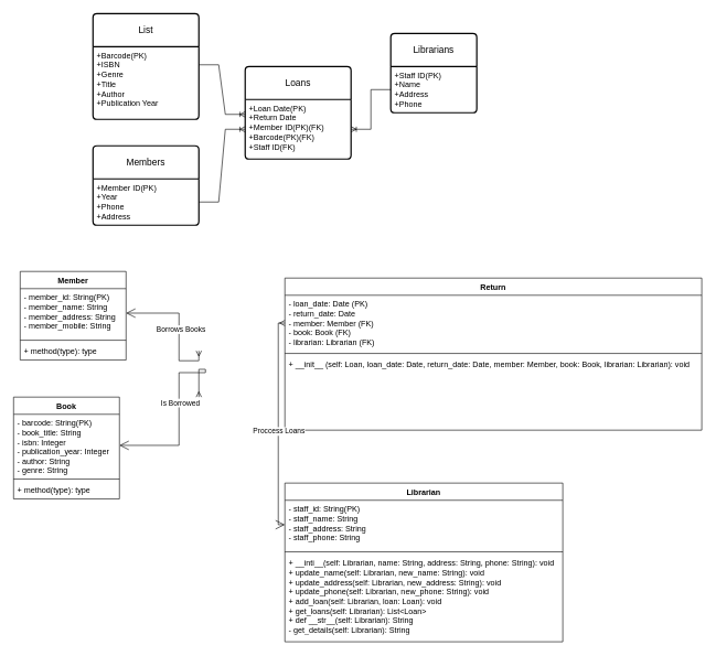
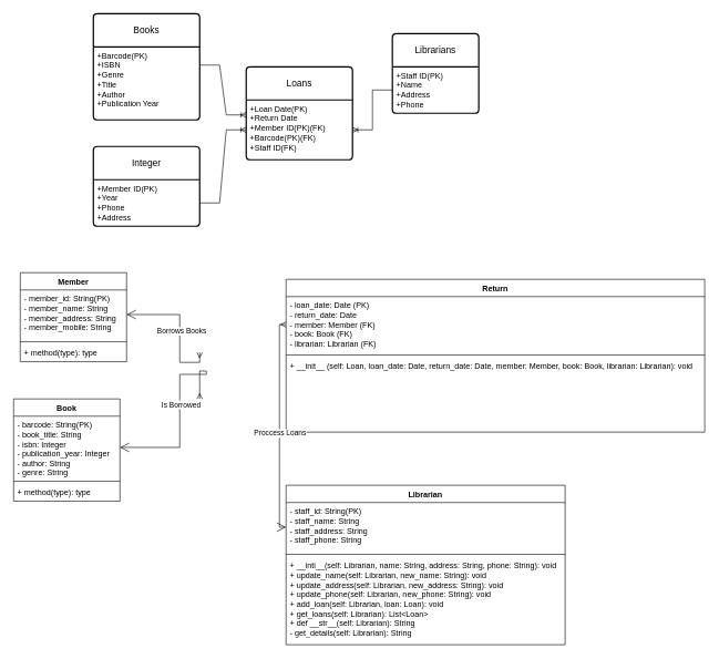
- <mxCell id="8" value="List" style="swimlane;childLayout=stackLayout;horizontal=1;startSize=50;horizontalStack=0;rounded=1;fontSize=14;fontStyle=0;strokeWidth=2;resizeParent=0;resizeLast=1;shadow=0;dashed=0;align=center;arcSize=4;whiteSpace=wrap;html=1;" vertex="1" parent="1"><mxGeometry y="20" width="160" height="160" as="geometry" x="140" /></mxCell>
+ <mxCell id="8" value="Books" style="swimlane;childLayout=stackLayout;horizontal=1;startSize=50;horizontalStack=0;rounded=1;fontSize=14;fontStyle=0;strokeWidth=2;resizeParent=0;resizeLast=1;shadow=0;dashed=0;align=center;arcSize=4;whiteSpace=wrap;html=1;" vertex="1" parent="1"><mxGeometry y="20" width="160" height="160" as="geometry" x="140" /></mxCell>
- <mxCell id="6" value="Members" style="swimlane;childLayout=stackLayout;horizontal=1;startSize=50;horizontalStack=0;rounded=1;fontSize=14;fontStyle=0;strokeWidth=2;resizeParent=0;resizeLast=1;shadow=0;dashed=0;align=center;arcSize=4;whiteSpace=wrap;html=1;" vertex="1" parent="1"><mxGeometry y="220" width="160" height="120" as="geometry" x="140" /></mxCell>
+ <mxCell id="6" value="Integer" style="swimlane;childLayout=stackLayout;horizontal=1;startSize=50;horizontalStack=0;rounded=1;fontSize=14;fontStyle=0;strokeWidth=2;resizeParent=0;resizeLast=1;shadow=0;dashed=0;align=center;arcSize=4;whiteSpace=wrap;html=1;" vertex="1" parent="1"><mxGeometry y="220" width="160" height="120" as="geometry" x="140" /></mxCell>
